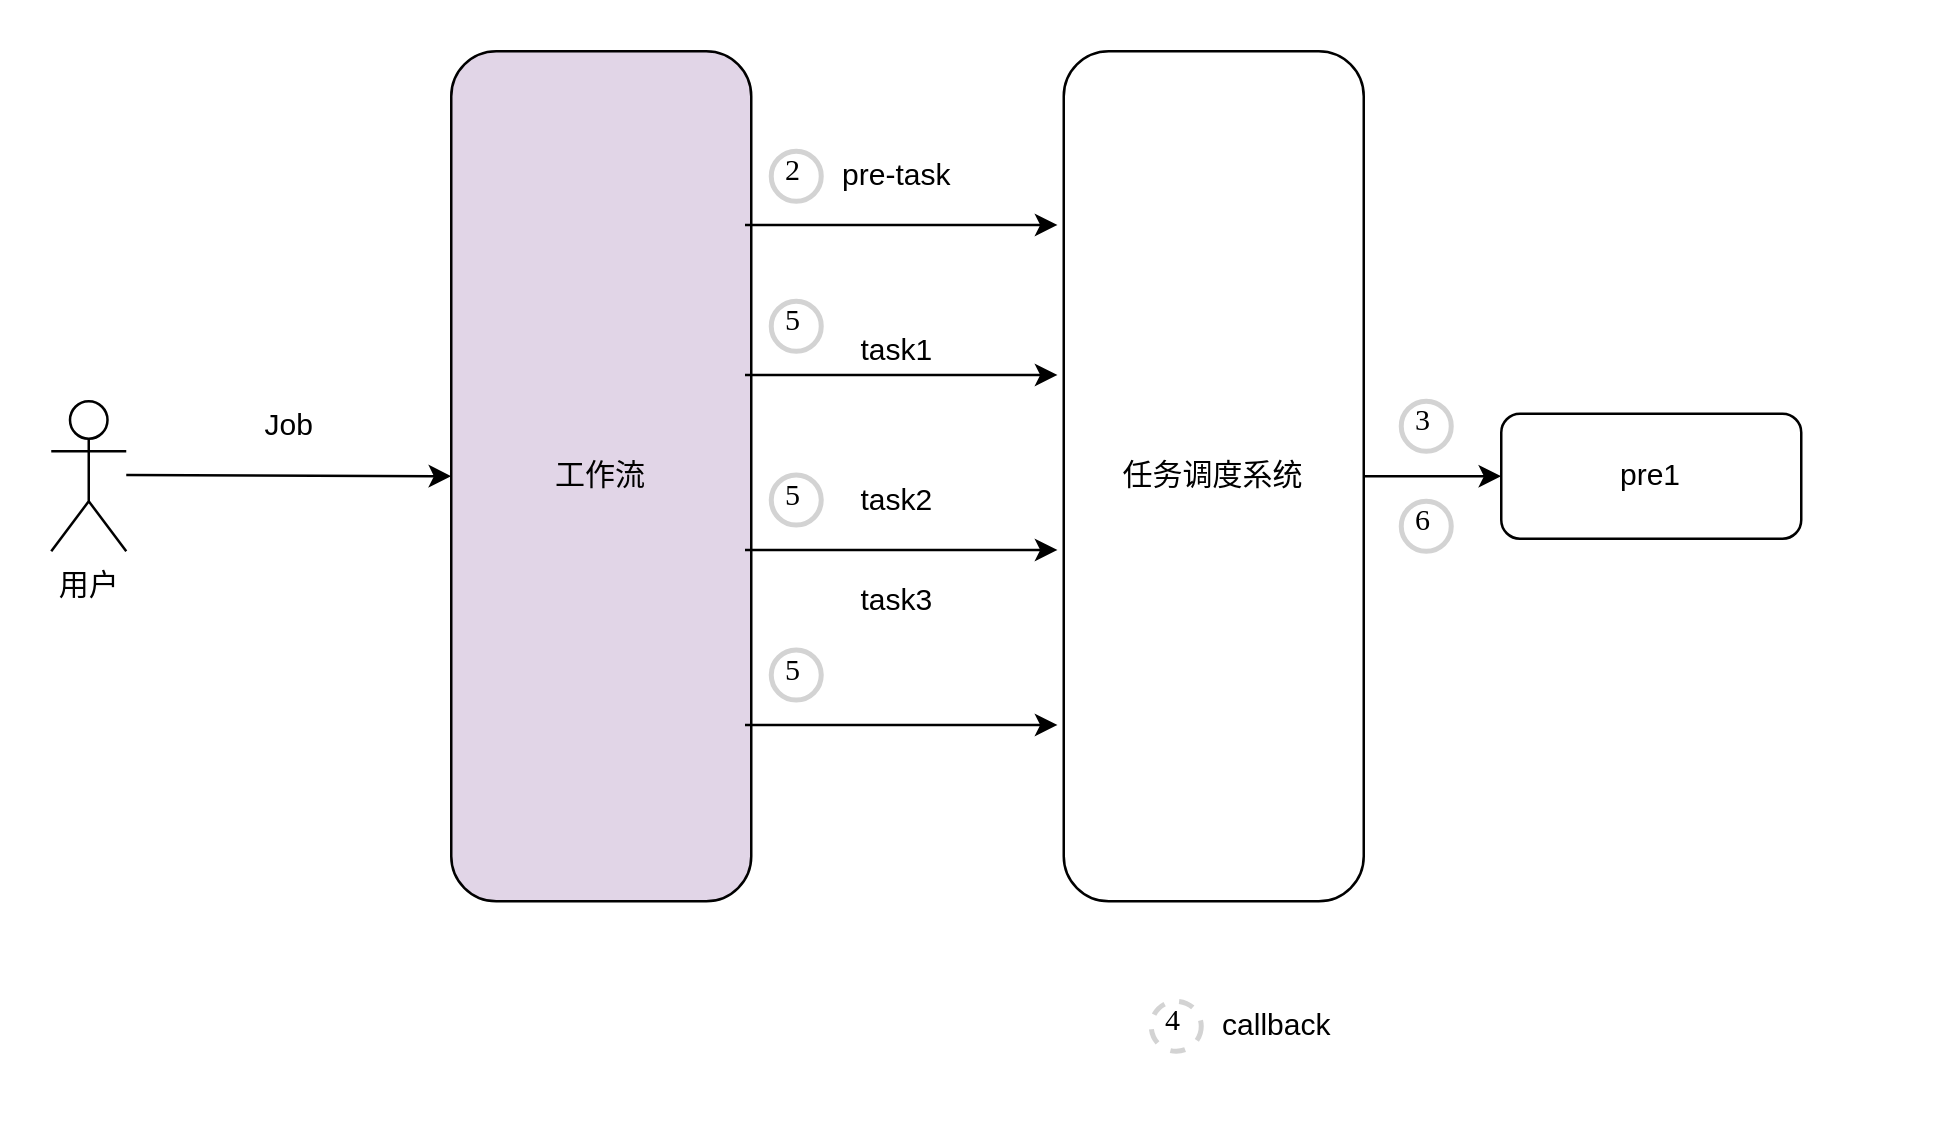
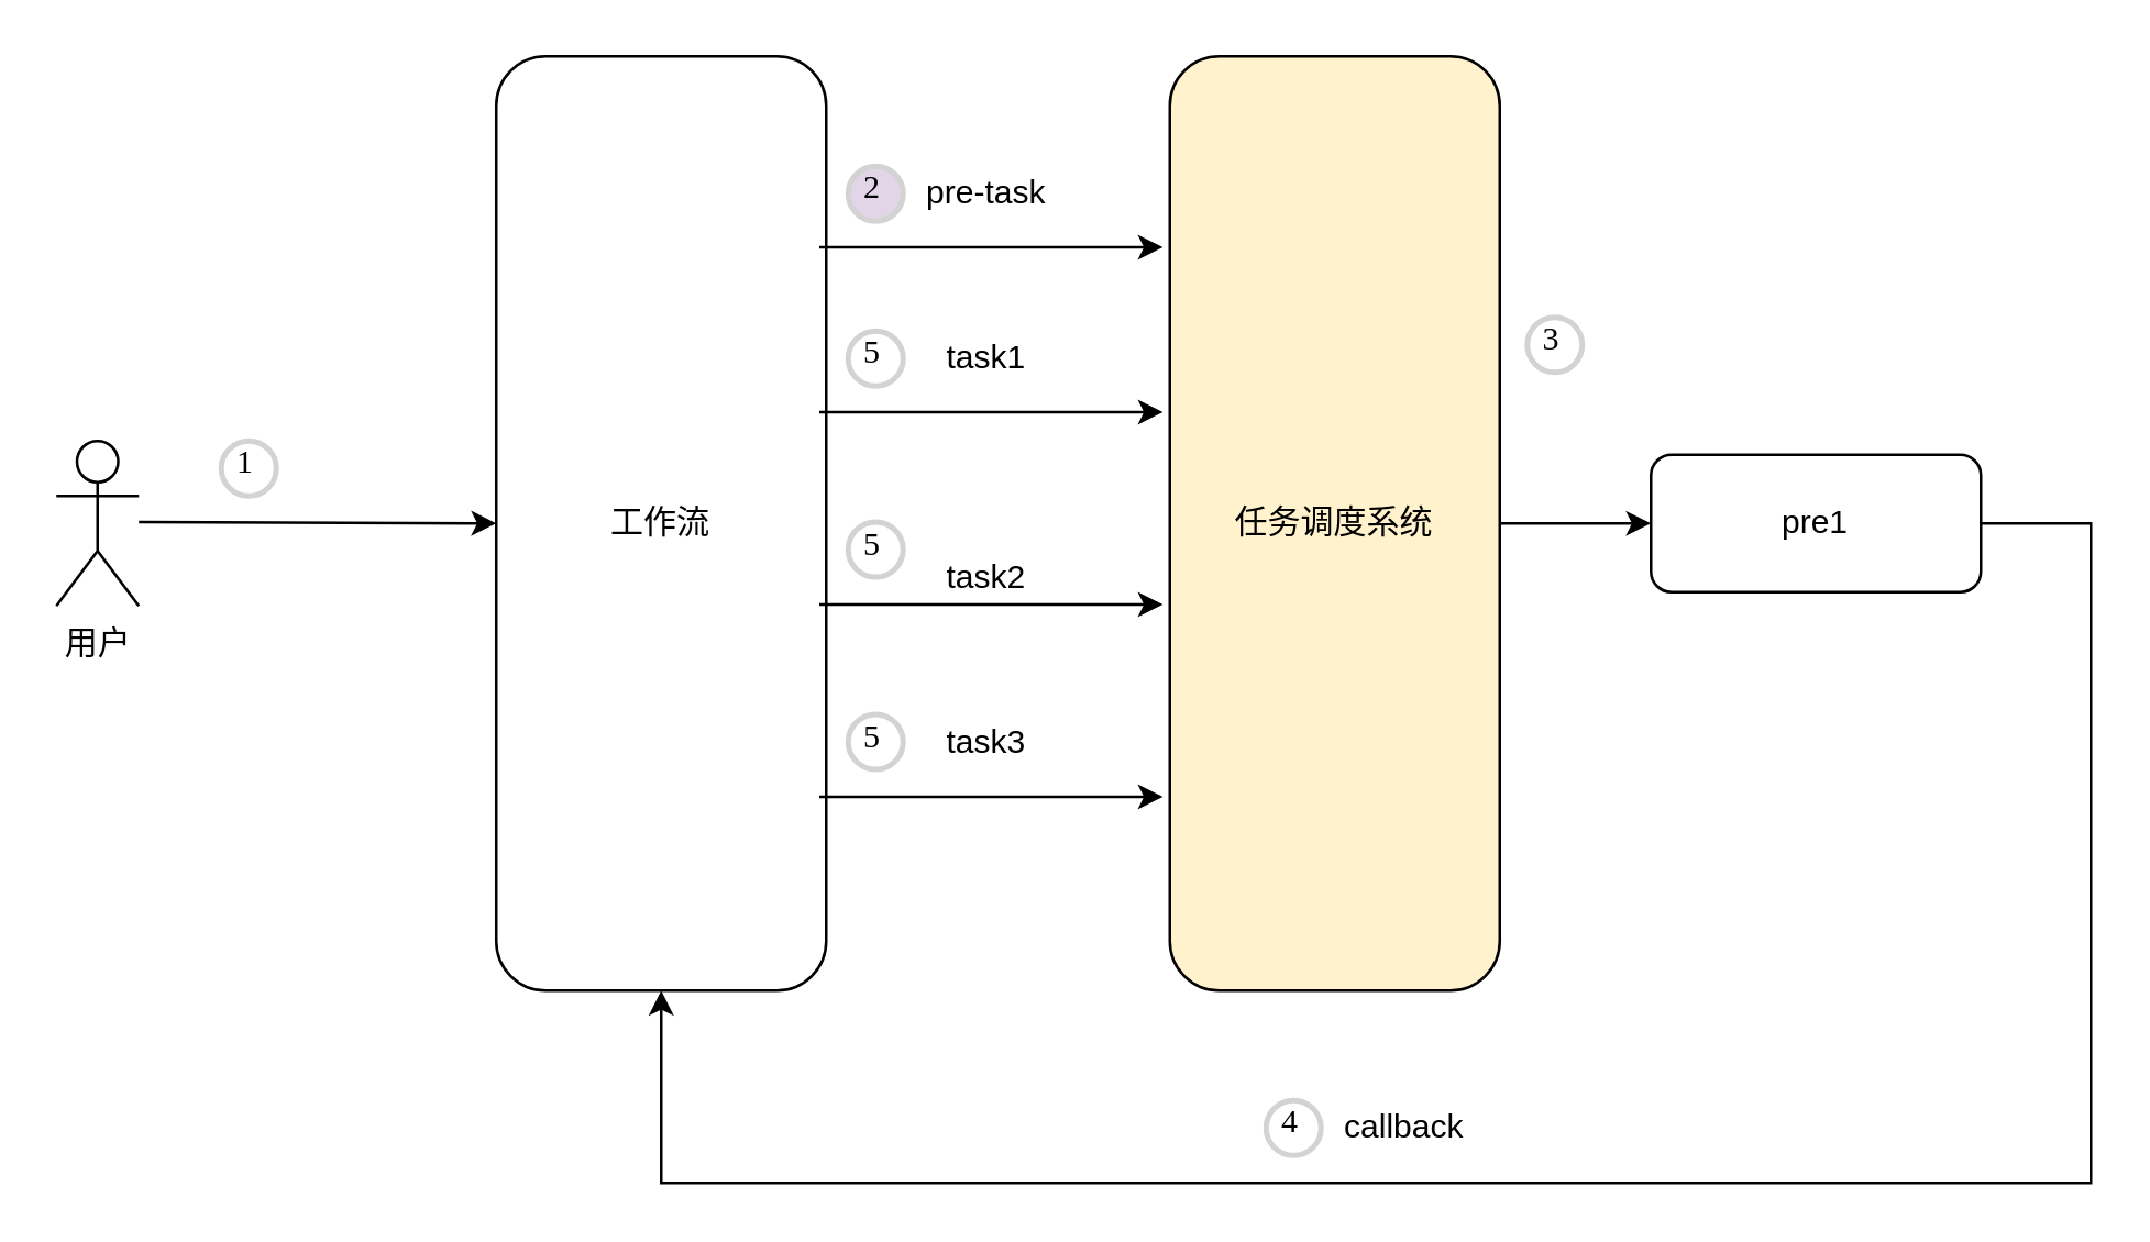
- <mxCell id="20" value="2" style="ellipse;whiteSpace=wrap;html=1;aspect=fixed;strokeWidth=2;fontFamily=Tahoma;spacingBottom=4;spacingRight=2;strokeColor=#d3d3d3;" vertex="1" parent="1"><mxGeometry x="308" y="60" width="20" height="20" as="geometry" /></mxCell>
+ <mxCell id="20" value="2" style="ellipse;whiteSpace=wrap;html=1;aspect=fixed;strokeWidth=2;fontFamily=Tahoma;spacingBottom=4;spacingRight=2;strokeColor=#d3d3d3;fillColor=#e1d5e7;" vertex="1" parent="1"><mxGeometry x="308" y="60" width="20" height="20" as="geometry" /></mxCell>
- <mxCell id="10" value="task1" style="text;html=1;align=center;verticalAlign=middle;resizable=0;points=[];autosize=1;" vertex="1" parent="1"><mxGeometry x="337.5" y="129.5" width="40" height="20" as="geometry" /></mxCell>
+ <mxCell id="10" value="task1" style="text;html=1;align=center;verticalAlign=middle;resizable=0;points=[];autosize=1;" vertex="1" parent="1"><mxGeometry x="337.5" y="119.5" width="40" height="20" as="geometry" /></mxCell>
+ <mxCell id="19" value="1" style="ellipse;whiteSpace=wrap;html=1;aspect=fixed;strokeWidth=2;fontFamily=Tahoma;spacingBottom=4;spacingRight=2;strokeColor=#d3d3d3;" vertex="1" parent="1"><mxGeometry x="80" y="160" width="20" height="20" as="geometry" /></mxCell>
- <mxCell id="6" value="Job" style="text;html=1;align=center;verticalAlign=middle;resizable=0;points=[];autosize=1;" vertex="1" parent="1"><mxGeometry x="100" y="160" width="30" height="20" as="geometry" /></mxCell>
- <mxCell id="21" value="3" style="ellipse;whiteSpace=wrap;html=1;aspect=fixed;strokeWidth=2;fontFamily=Tahoma;spacingBottom=4;spacingRight=2;strokeColor=#d3d3d3;" vertex="1" parent="1"><mxGeometry x="560" y="160" width="20" height="20" as="geometry" /></mxCell>
+ <mxCell id="21" value="3" style="ellipse;whiteSpace=wrap;html=1;aspect=fixed;strokeWidth=2;fontFamily=Tahoma;spacingBottom=4;spacingRight=2;strokeColor=#d3d3d3;" vertex="1" parent="1"><mxGeometry x="555" y="115" width="20" height="20" as="geometry" /></mxCell>
- <mxCell id="2" value="工作流" style="rounded=1;whiteSpace=wrap;html=1;fillColor=#e1d5e7;" vertex="1" parent="1"><mxGeometry x="180" y="20" width="120" height="340" as="geometry" /></mxCell>
+ <mxCell id="2" value="工作流" style="rounded=1;whiteSpace=wrap;html=1;" vertex="1" parent="1"><mxGeometry x="180" y="20" width="120" height="340" as="geometry" /></mxCell>
- <mxCell id="7" value="任务调度系统" style="rounded=1;whiteSpace=wrap;html=1;" vertex="1" parent="1"><mxGeometry x="425" y="20" width="120" height="340" as="geometry" /></mxCell>
+ <mxCell id="7" value="任务调度系统" style="rounded=1;whiteSpace=wrap;html=1;fillColor=#fff2cc;" vertex="1" parent="1"><mxGeometry x="425" y="20" width="120" height="340" as="geometry" /></mxCell>
- <mxCell id="11" value="task2" style="text;html=1;align=center;verticalAlign=middle;resizable=0;points=[];autosize=1;" vertex="1" parent="1"><mxGeometry x="337.5" y="189.5" width="40" height="20" as="geometry" /></mxCell>
+ <mxCell id="11" value="task2" style="text;html=1;align=center;verticalAlign=middle;resizable=0;points=[];autosize=1;" vertex="1" parent="1"><mxGeometry x="337.5" y="199.5" width="40" height="20" as="geometry" /></mxCell>
- <mxCell id="24" value="6" style="ellipse;whiteSpace=wrap;html=1;aspect=fixed;strokeWidth=2;fontFamily=Tahoma;spacingBottom=4;spacingRight=2;strokeColor=#d3d3d3;" vertex="1" parent="1"><mxGeometry x="560" y="200" width="20" height="20" as="geometry" /></mxCell>
- <mxCell id="12" value="task3" style="text;html=1;align=center;verticalAlign=middle;resizable=0;points=[];autosize=1;" vertex="1" parent="1"><mxGeometry x="337.5" y="229.5" width="40" height="20" as="geometry" /></mxCell>
+ <mxCell id="12" value="task3" style="text;html=1;align=center;verticalAlign=middle;resizable=0;points=[];autosize=1;" vertex="1" parent="1"><mxGeometry x="337.5" y="259.5" width="40" height="20" as="geometry" /></mxCell>
- <mxCell id="22" value="4" style="ellipse;whiteSpace=wrap;html=1;aspect=fixed;strokeWidth=2;fontFamily=Tahoma;spacingBottom=4;spacingRight=2;strokeColor=#d3d3d3;dashed=1;" vertex="1" parent="1"><mxGeometry x="460" y="400" width="20" height="20" as="geometry" /></mxCell>
+ <mxCell id="22" value="4" style="ellipse;whiteSpace=wrap;html=1;aspect=fixed;strokeWidth=2;fontFamily=Tahoma;spacingBottom=4;spacingRight=2;strokeColor=#d3d3d3;" vertex="1" parent="1"><mxGeometry x="460" y="400" width="20" height="20" as="geometry" /></mxCell>
+ <mxCell id="13" style="edgeStyle=orthogonalEdgeStyle;rounded=0;orthogonalLoop=1;jettySize=auto;html=1;exitX=1;exitY=0.5;exitDx=0;exitDy=0;entryX=0.5;entryY=1;entryDx=0;entryDy=0;" edge="1" parent="1" source="14" target="2"><mxGeometry relative="1" as="geometry"><Array as="points"><mxPoint x="760" y="190" /><mxPoint x="760" y="430" /><mxPoint x="240" y="430" /></Array></mxGeometry></mxCell>
